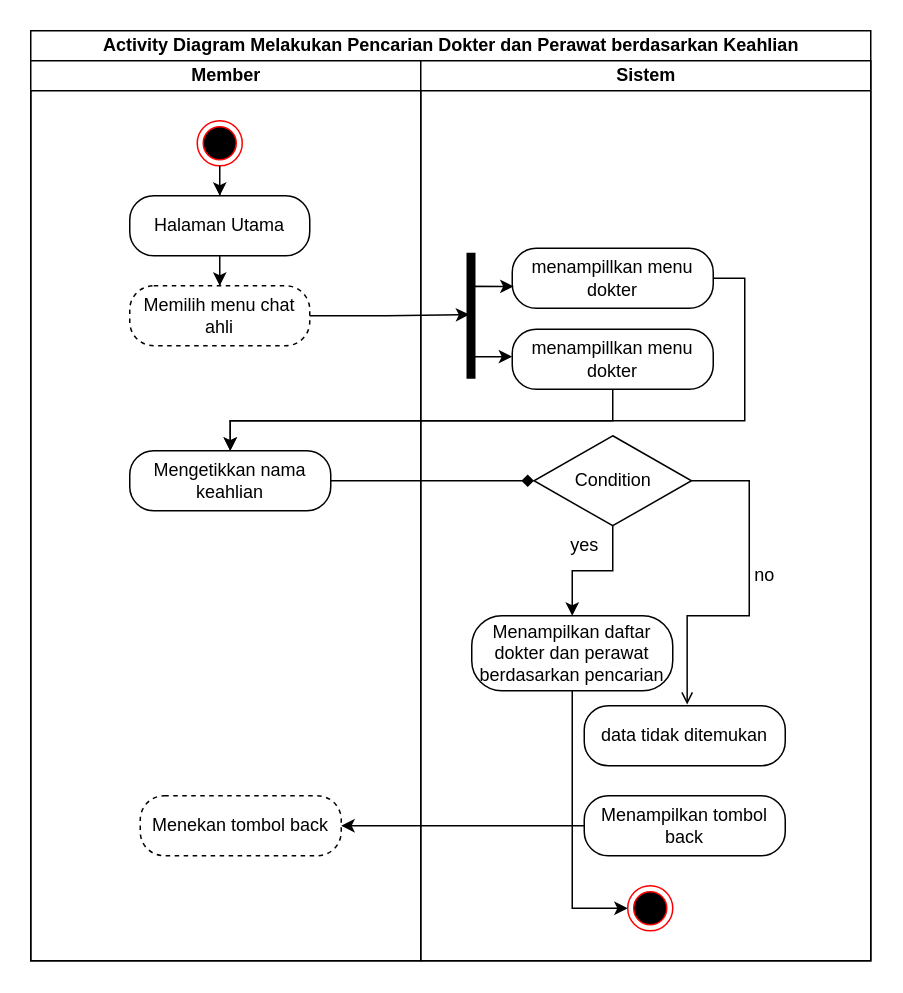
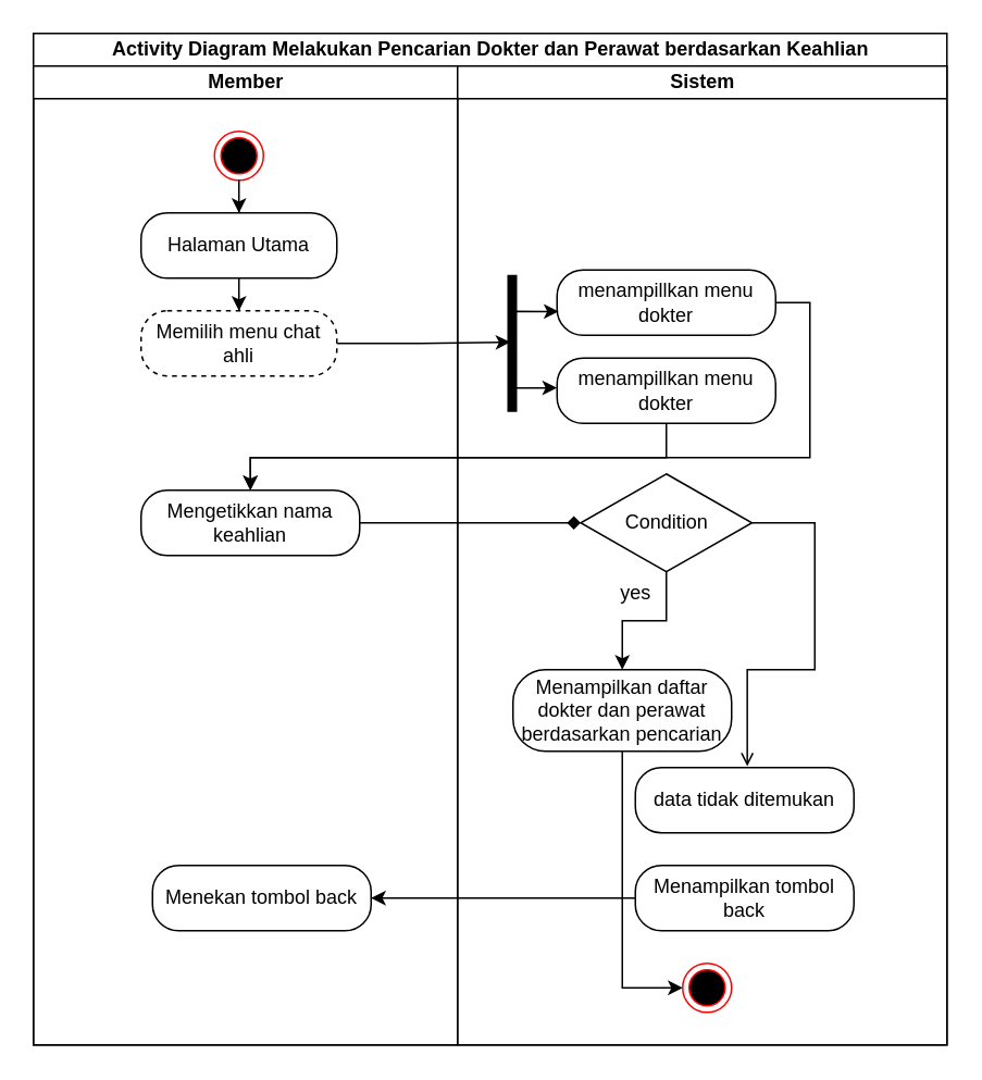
- <mxCell id="31" value="no" style="text;html=1;align=center;verticalAlign=middle;resizable=0;points=[];autosize=1;strokeColor=none;fillColor=none;" vertex="1" parent="1"><mxGeometry x="489" y="368" width="40" height="30" as="geometry" /></mxCell>
- <mxCell id="5" value="Menekan tombol back" style="rounded=1;whiteSpace=wrap;html=1;arcSize=40;fontColor=#000000;fillColor=default;strokeColor=default;dashed=1;" vertex="1" parent="3"><mxGeometry x="73" y="490" width="134" height="40" as="geometry" /></mxCell>
+ <mxCell id="5" value="Menekan tombol back" style="rounded=1;whiteSpace=wrap;html=1;arcSize=40;fontColor=#000000;fillColor=default;strokeColor=default;" vertex="1" parent="3"><mxGeometry x="73" y="490" width="134" height="40" as="geometry" /></mxCell>
